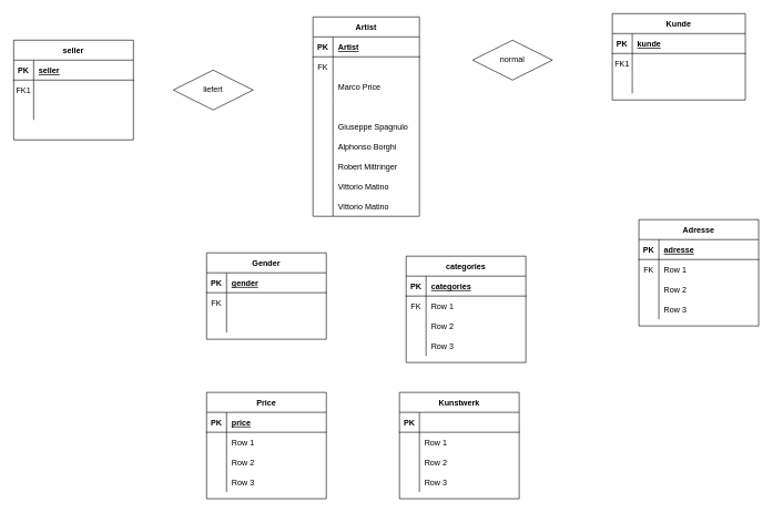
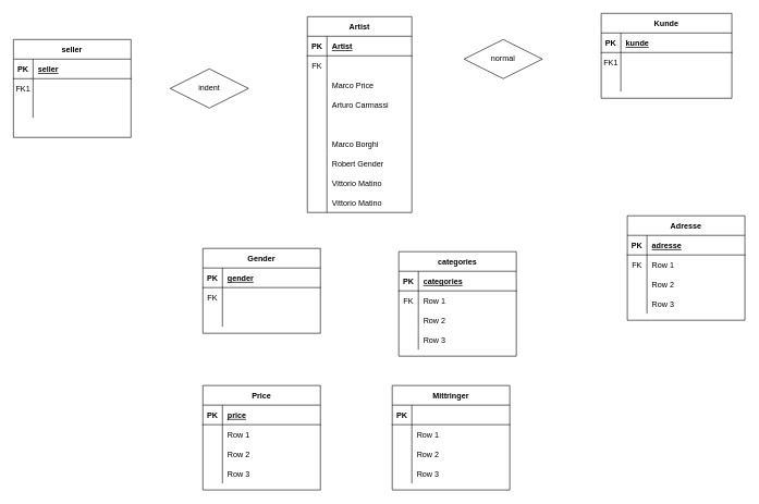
- <mxCell id="74" value="liefert" style="shape=rhombus;perimeter=rhombusPerimeter;whiteSpace=wrap;html=1;align=center;" parent="1" vertex="1"><mxGeometry x="260" y="105" width="120" height="60" as="geometry" /></mxCell>
+ <mxCell id="74" value="indent" style="shape=rhombus;perimeter=rhombusPerimeter;whiteSpace=wrap;html=1;align=center;" parent="1" vertex="1"><mxGeometry x="260" y="105" width="120" height="60" as="geometry" /></mxCell>
+ <mxCell id="34" value="Arturo Carmassi" style="shape=partialRectangle;overflow=hidden;connectable=0;fillColor=none;top=0;left=0;bottom=0;right=0;align=left;spacingLeft=6;" parent="32" vertex="1"><mxGeometry x="30" width="130" height="30" as="geometry" /></mxCell>
- <mxCell id="37" value="Giuseppe Spagnulo" style="shape=partialRectangle;overflow=hidden;connectable=0;fillColor=none;top=0;left=0;bottom=0;right=0;align=left;spacingLeft=6;" parent="35" vertex="1"><mxGeometry x="30" width="130" height="30" as="geometry" /></mxCell>
- <mxCell id="40" value="Alphonso Borghi" style="shape=partialRectangle;overflow=hidden;connectable=0;fillColor=none;top=0;left=0;bottom=0;right=0;align=left;spacingLeft=6;" parent="38" vertex="1"><mxGeometry x="30" width="130" height="30" as="geometry" /></mxCell>
+ <mxCell id="40" value="Marco Borghi" style="shape=partialRectangle;overflow=hidden;connectable=0;fillColor=none;top=0;left=0;bottom=0;right=0;align=left;spacingLeft=6;" parent="38" vertex="1"><mxGeometry x="30" width="130" height="30" as="geometry" /></mxCell>
- <mxCell id="43" value="Robert Mittringer " style="shape=partialRectangle;overflow=hidden;connectable=0;fillColor=none;top=0;left=0;bottom=0;right=0;align=left;spacingLeft=6;" parent="41" vertex="1"><mxGeometry x="30" width="130" height="30" as="geometry" /></mxCell>
+ <mxCell id="43" value="Robert Gender " style="shape=partialRectangle;overflow=hidden;connectable=0;fillColor=none;top=0;left=0;bottom=0;right=0;align=left;spacingLeft=6;" parent="41" vertex="1"><mxGeometry x="30" width="130" height="30" as="geometry" /></mxCell>
- <mxCell id="101" value="Kunstwerk" style="shape=table;startSize=30;container=1;collapsible=1;childLayout=tableLayout;fixedRows=1;rowLines=0;fontStyle=1;align=center;resizeLast=1;" vertex="1" parent="1"><mxGeometry x="600" y="590" width="180" height="160" as="geometry" /></mxCell>
+ <mxCell id="101" value="Mittringer" style="shape=table;startSize=30;container=1;collapsible=1;childLayout=tableLayout;fixedRows=1;rowLines=0;fontStyle=1;align=center;resizeLast=1;" vertex="1" parent="1"><mxGeometry x="600" y="590" width="180" height="160" as="geometry" /></mxCell>
